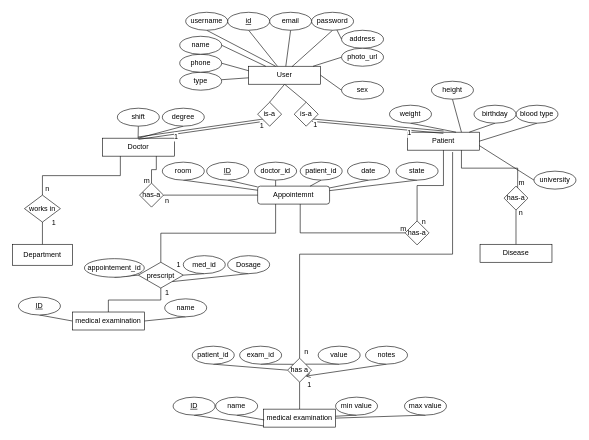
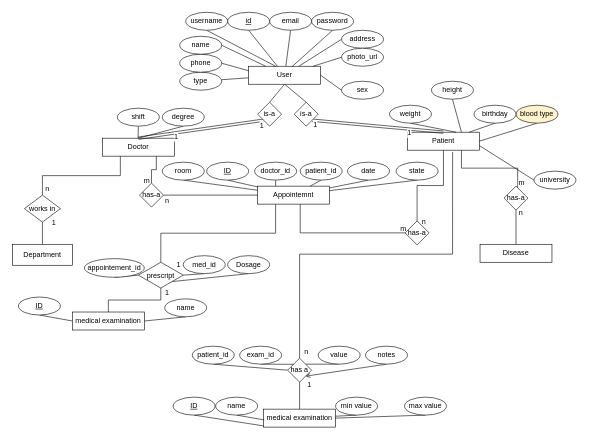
- <mxCell id="27" style="edgeStyle=none;rounded=0;orthogonalLoop=1;jettySize=auto;html=1;exitX=0;exitY=0.5;exitDx=0;exitDy=0;endArrow=none;endFill=0;" edge="1" parent="1" source="28" target="21"><mxGeometry relative="1" as="geometry" /></mxCell>
+ <mxCell id="27" style="edgeStyle=none;rounded=0;orthogonalLoop=1;jettySize=auto;html=1;exitX=0;exitY=0.5;exitDx=0;exitDy=0;endArrow=none;endFill=0;" edge="1" parent="1" source="28" target="13"><mxGeometry relative="1" as="geometry" /></mxCell>
- <mxCell id="32" value="blood type" style="ellipse;whiteSpace=wrap;html=1;" vertex="1" parent="1"><mxGeometry x="860" y="175" width="70" height="30" as="geometry" /></mxCell>
+ <mxCell id="32" value="blood type" style="ellipse;whiteSpace=wrap;html=1;fillColor=#fff2cc;" vertex="1" parent="1"><mxGeometry x="860" y="175" width="70" height="30" as="geometry" /></mxCell>
- <mxCell id="8" value="Appointemnt" style="whiteSpace=wrap;html=1;rounded=1;" vertex="1" parent="1"><mxGeometry x="429" y="310" width="120" height="30" as="geometry" /></mxCell>
+ <mxCell id="8" value="Appointemnt" style="rounded=0;whiteSpace=wrap;html=1;" vertex="1" parent="1"><mxGeometry x="429" y="310" width="120" height="30" as="geometry" /></mxCell>
